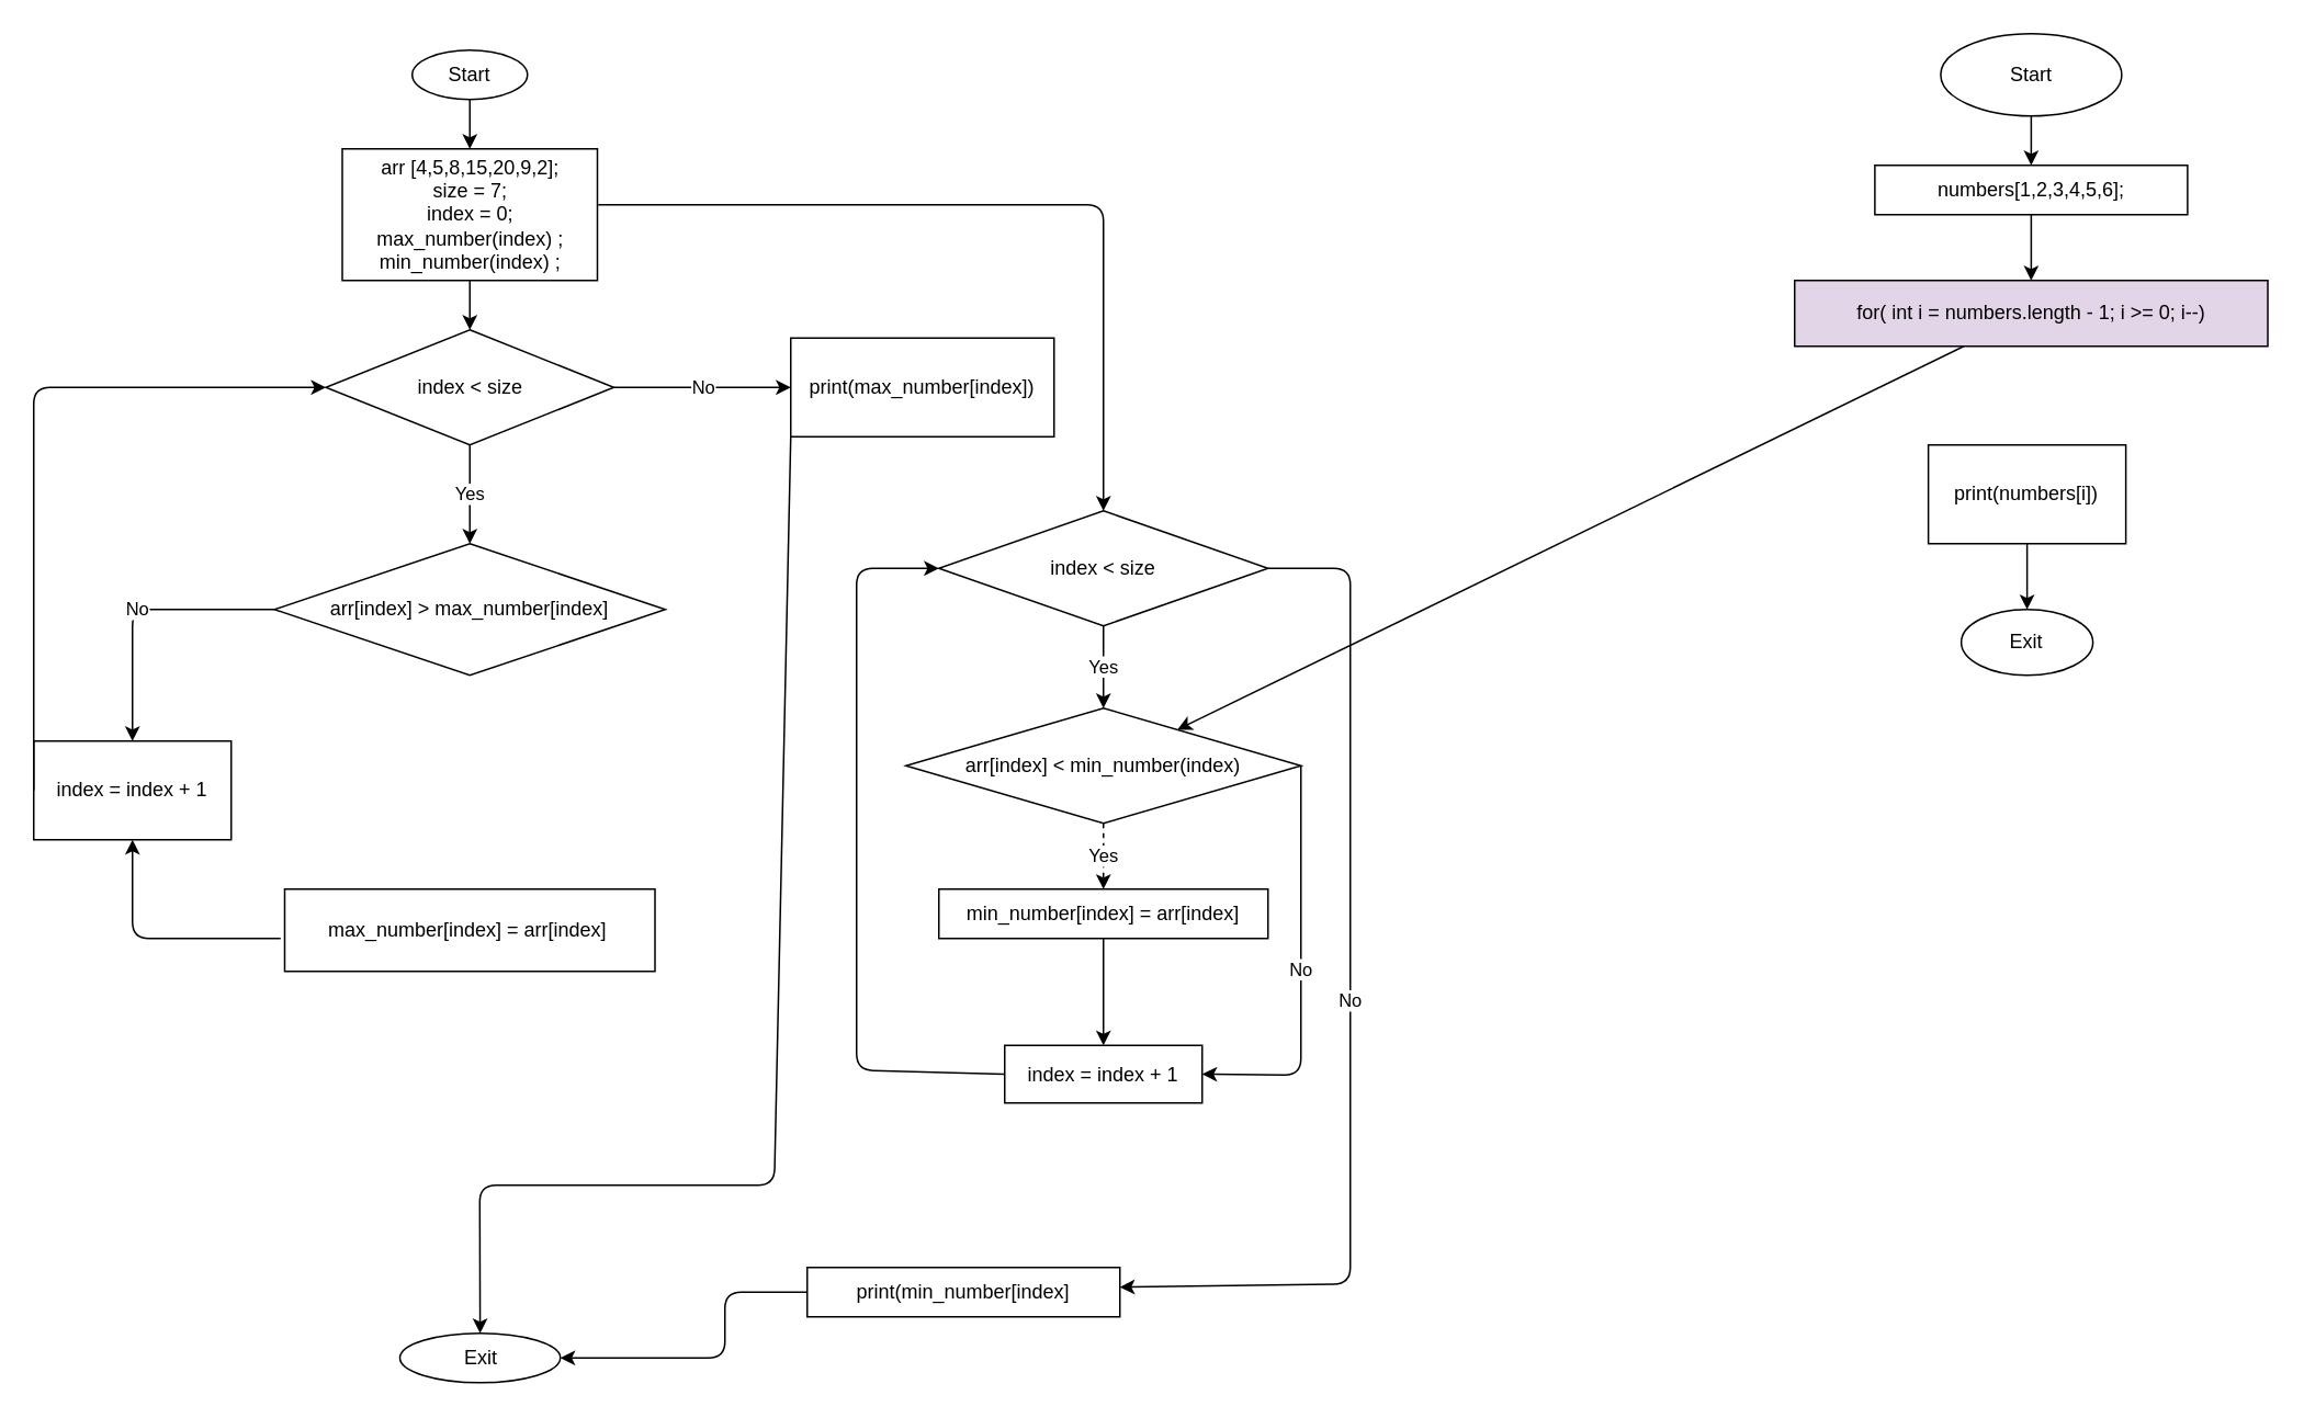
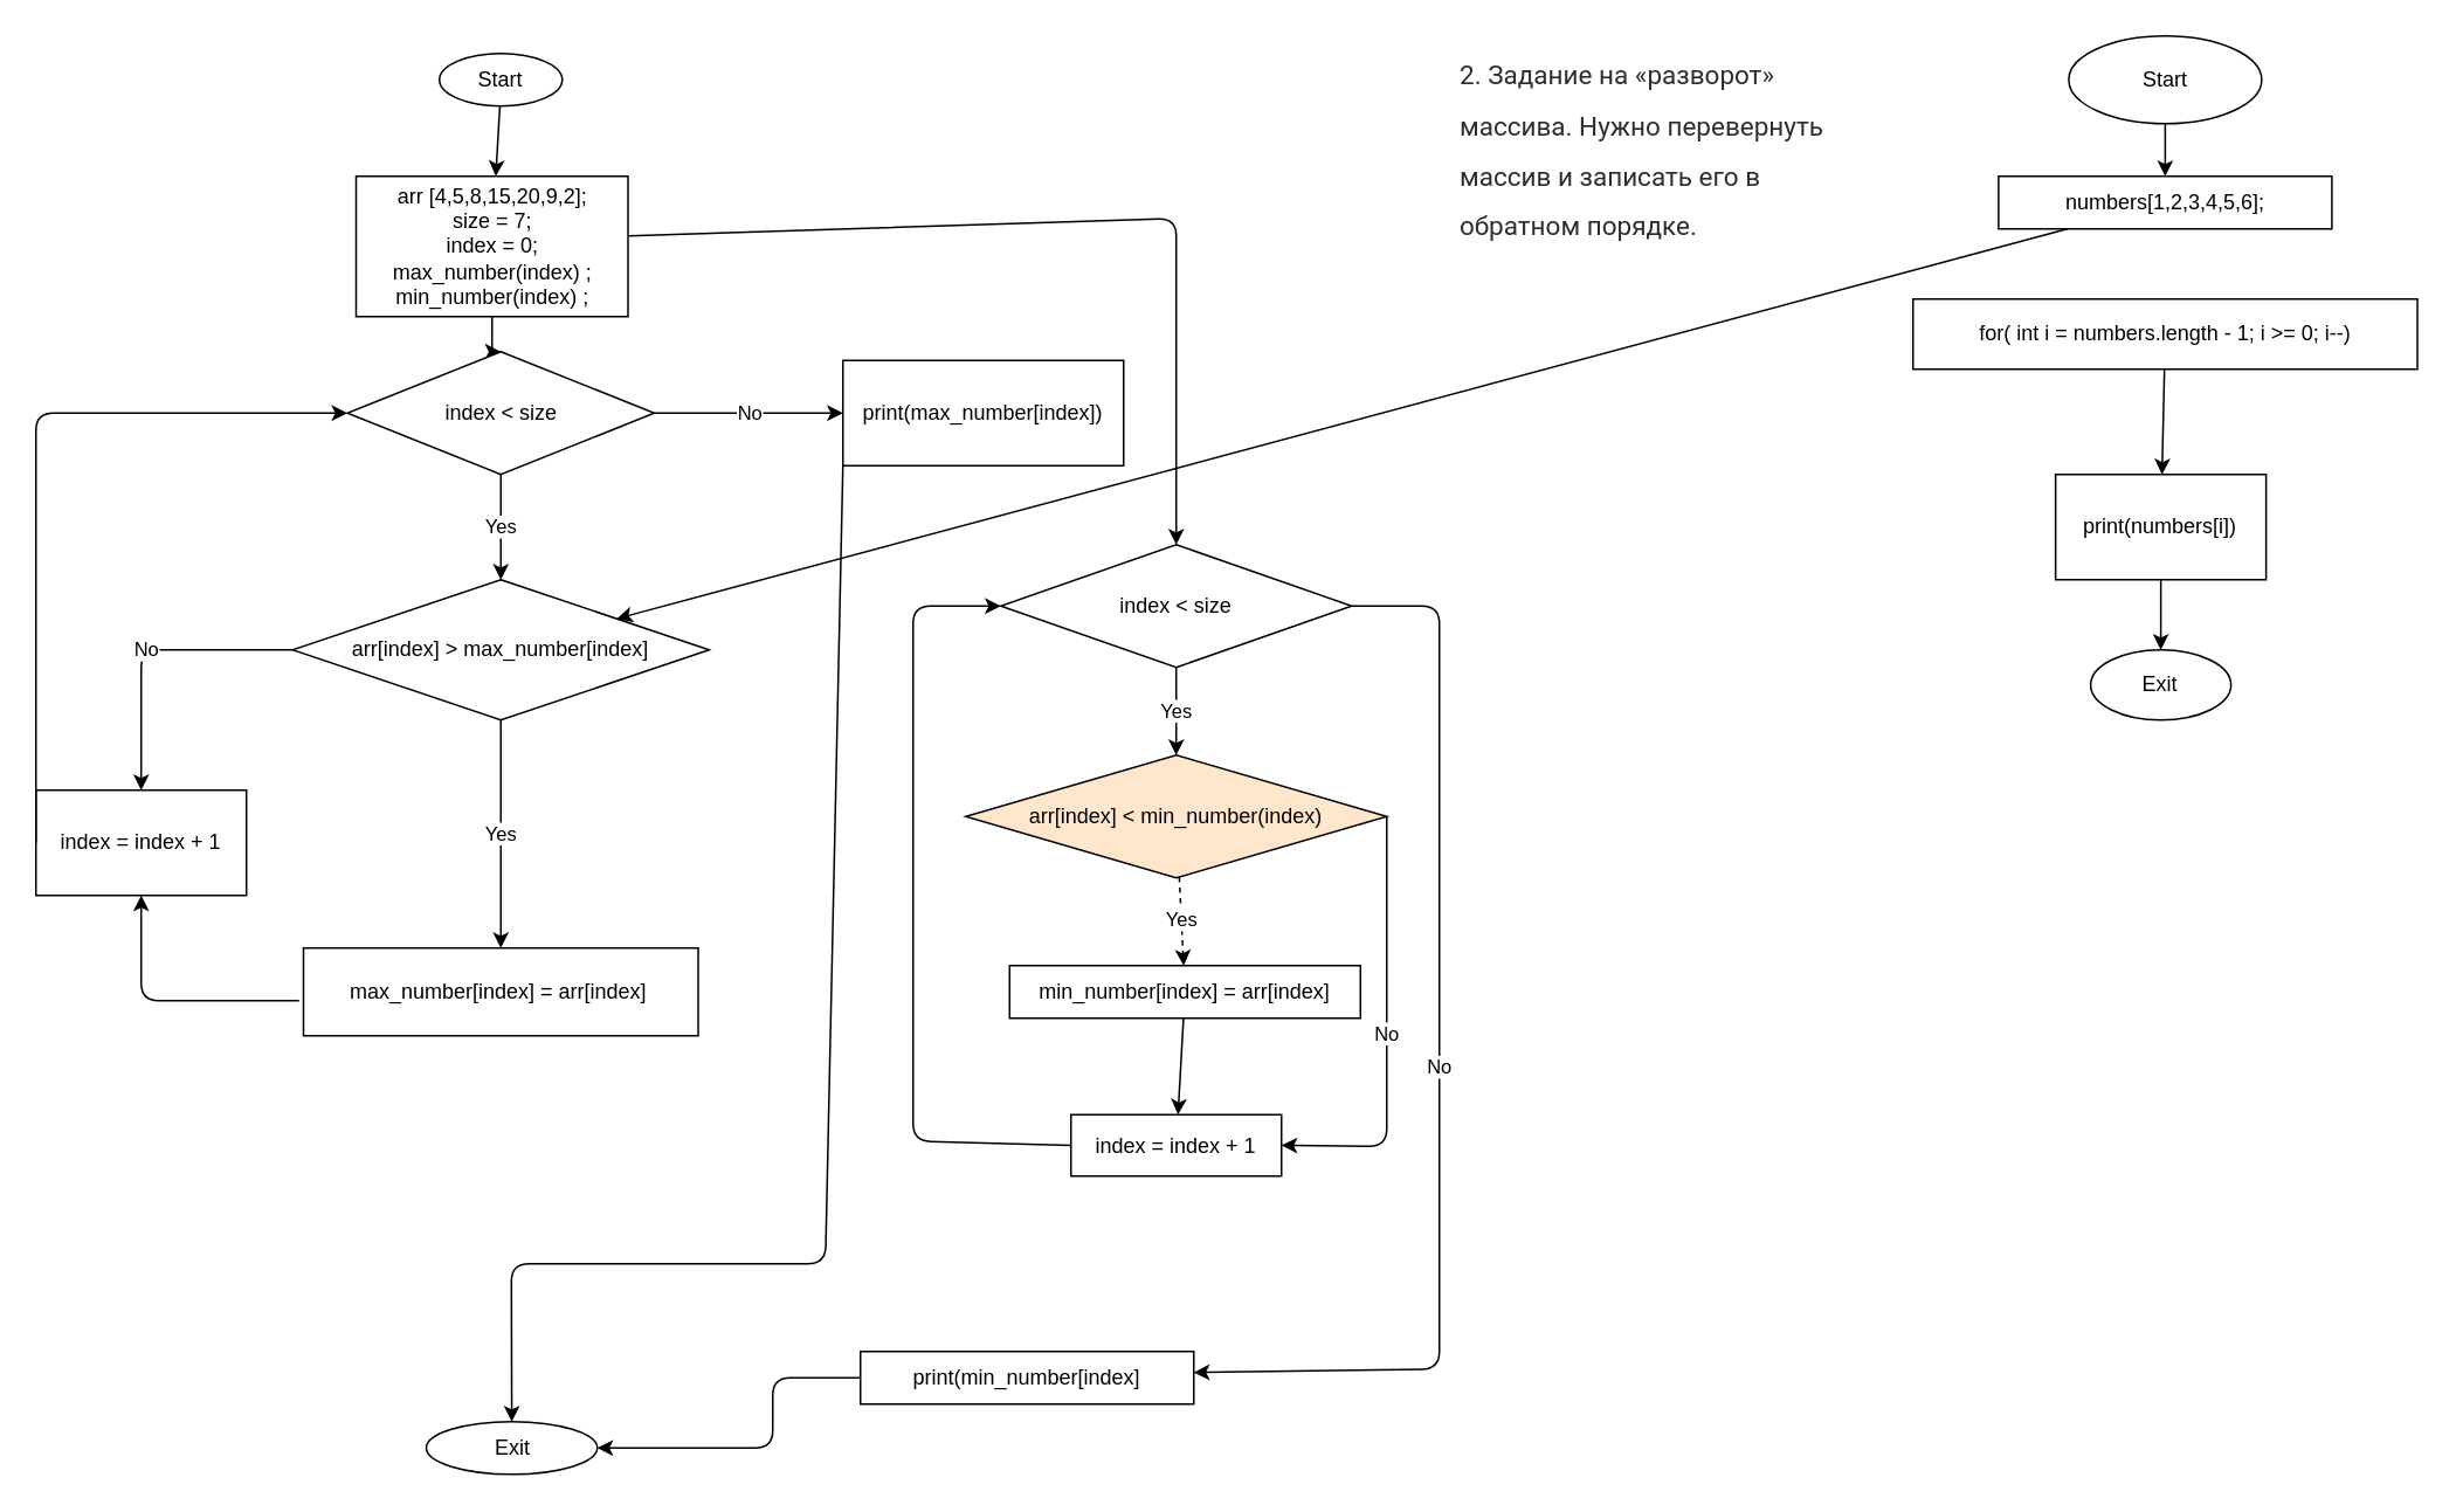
+ <mxCell id="9" value="&lt;h1&gt;&lt;span style=&quot;color: rgb(44 , 45 , 48) ; font-family: &amp;#34;roboto&amp;#34; , &amp;#34;san francisco&amp;#34; , &amp;#34;helvetica neue&amp;#34; , &amp;#34;helvetica&amp;#34; , &amp;#34;arial&amp;#34; ; font-size: 15px ; font-weight: 400 ; background-color: rgb(255 , 255 , 255)&quot;&gt;2. Задание на «разворот» массива. Нужно перевернуть массив и записать его в обратном порядке.&lt;/span&gt;&lt;br&gt;&lt;/h1&gt;" style="text;html=1;strokeColor=none;fillColor=none;spacing=5;spacingTop=-20;whiteSpace=wrap;overflow=hidden;rounded=0;" parent="1" vertex="1"><mxGeometry x="827" width="250" height="120" as="geometry" y="20" /></mxCell>
- <mxCell id="5" value="arr [4,5,8,15,20,9,2];&lt;br&gt;size = 7;&lt;br&gt;index = 0;&lt;br&gt;max_number(index) ;&lt;br&gt;min_number(index) ;" style="rounded=0;whiteSpace=wrap;html=1;" parent="1" vertex="1"><mxGeometry x="207.5" y="90" width="155" height="80" as="geometry" /></mxCell>
+ <mxCell id="5" value="arr [4,5,8,15,20,9,2];&lt;br&gt;size = 7;&lt;br&gt;index = 0;&lt;br&gt;max_number(index) ;&lt;br&gt;min_number(index) ;" style="rounded=0;whiteSpace=wrap;html=1;" parent="1" vertex="1"><mxGeometry x="202.5" y="100" width="155" height="80" as="geometry" /></mxCell>
- <mxCell id="12" value="" style="edgeStyle=none;html=1;" parent="1" source="13" target="38" edge="1"><mxGeometry relative="1" as="geometry" /></mxCell>
+ <mxCell id="12" value="" style="edgeStyle=none;html=1;" parent="1" source="13" target="15" edge="1"><mxGeometry relative="1" as="geometry" /></mxCell>
- <mxCell id="38" value="for( int i = numbers.length - 1; i &amp;gt;= 0; i--)" style="whiteSpace=wrap;html=1;rounded=0;fillColor=#e1d5e7;" parent="1" vertex="1"><mxGeometry x="1090" y="170" width="287.5" height="40" as="geometry" /></mxCell>
+ <mxCell id="38" value="for( int i = numbers.length - 1; i &amp;gt;= 0; i--)" style="whiteSpace=wrap;html=1;rounded=0;" parent="1" vertex="1"><mxGeometry x="1090" y="170" width="287.5" height="40" as="geometry" /></mxCell>
- <mxCell id="37" value="" style="edgeStyle=none;html=1;" parent="1" source="38" target="26" edge="1"><mxGeometry relative="1" as="geometry" /></mxCell>
+ <mxCell id="37" value="" style="edgeStyle=none;html=1;" parent="1" source="38" target="40" edge="1"><mxGeometry relative="1" as="geometry" /></mxCell>
- <mxCell id="26" value="arr[index] &amp;lt; min_number(index)" style="rhombus;whiteSpace=wrap;html=1;" parent="1" vertex="1"><mxGeometry x="550" y="430" width="240" height="70" as="geometry" /></mxCell>
+ <mxCell id="26" value="arr[index] &amp;lt; min_number(index)" style="rhombus;whiteSpace=wrap;html=1;fillColor=#ffe6cc;" parent="1" vertex="1"><mxGeometry x="550" y="430" width="240" height="70" as="geometry" /></mxCell>
+ <mxCell id="14" value="Yes" style="edgeStyle=none;html=1;" parent="1" source="15" target="16" edge="1"><mxGeometry relative="1" as="geometry" /></mxCell>
- <mxCell id="28" value="min_number[index] = arr[index]" style="whiteSpace=wrap;html=1;" parent="1" vertex="1"><mxGeometry x="570" y="540" width="200" height="30" as="geometry" /></mxCell>
+ <mxCell id="28" value="min_number[index] = arr[index]" style="whiteSpace=wrap;html=1;" parent="1" vertex="1"><mxGeometry x="575" y="550" width="200" height="30" as="geometry" /></mxCell>
